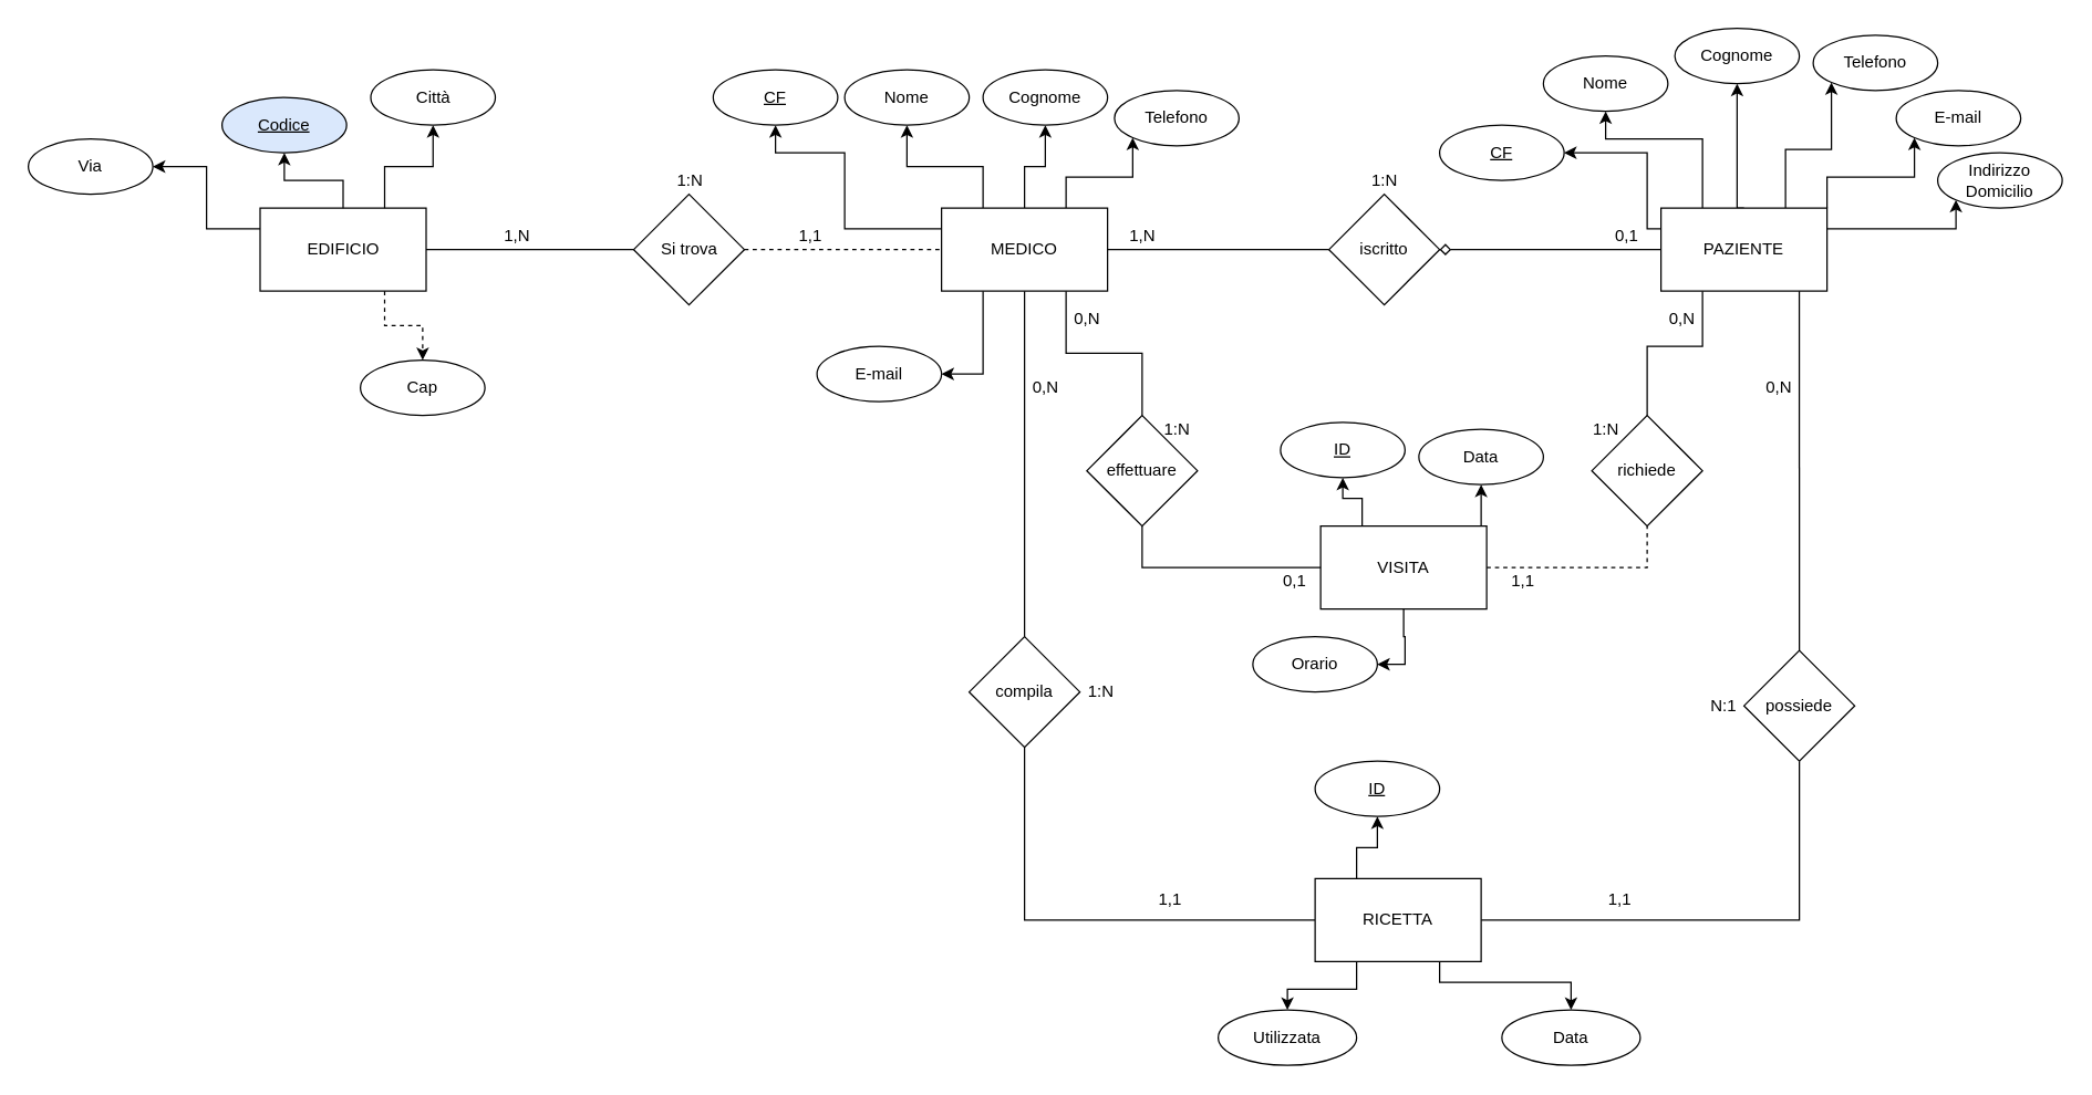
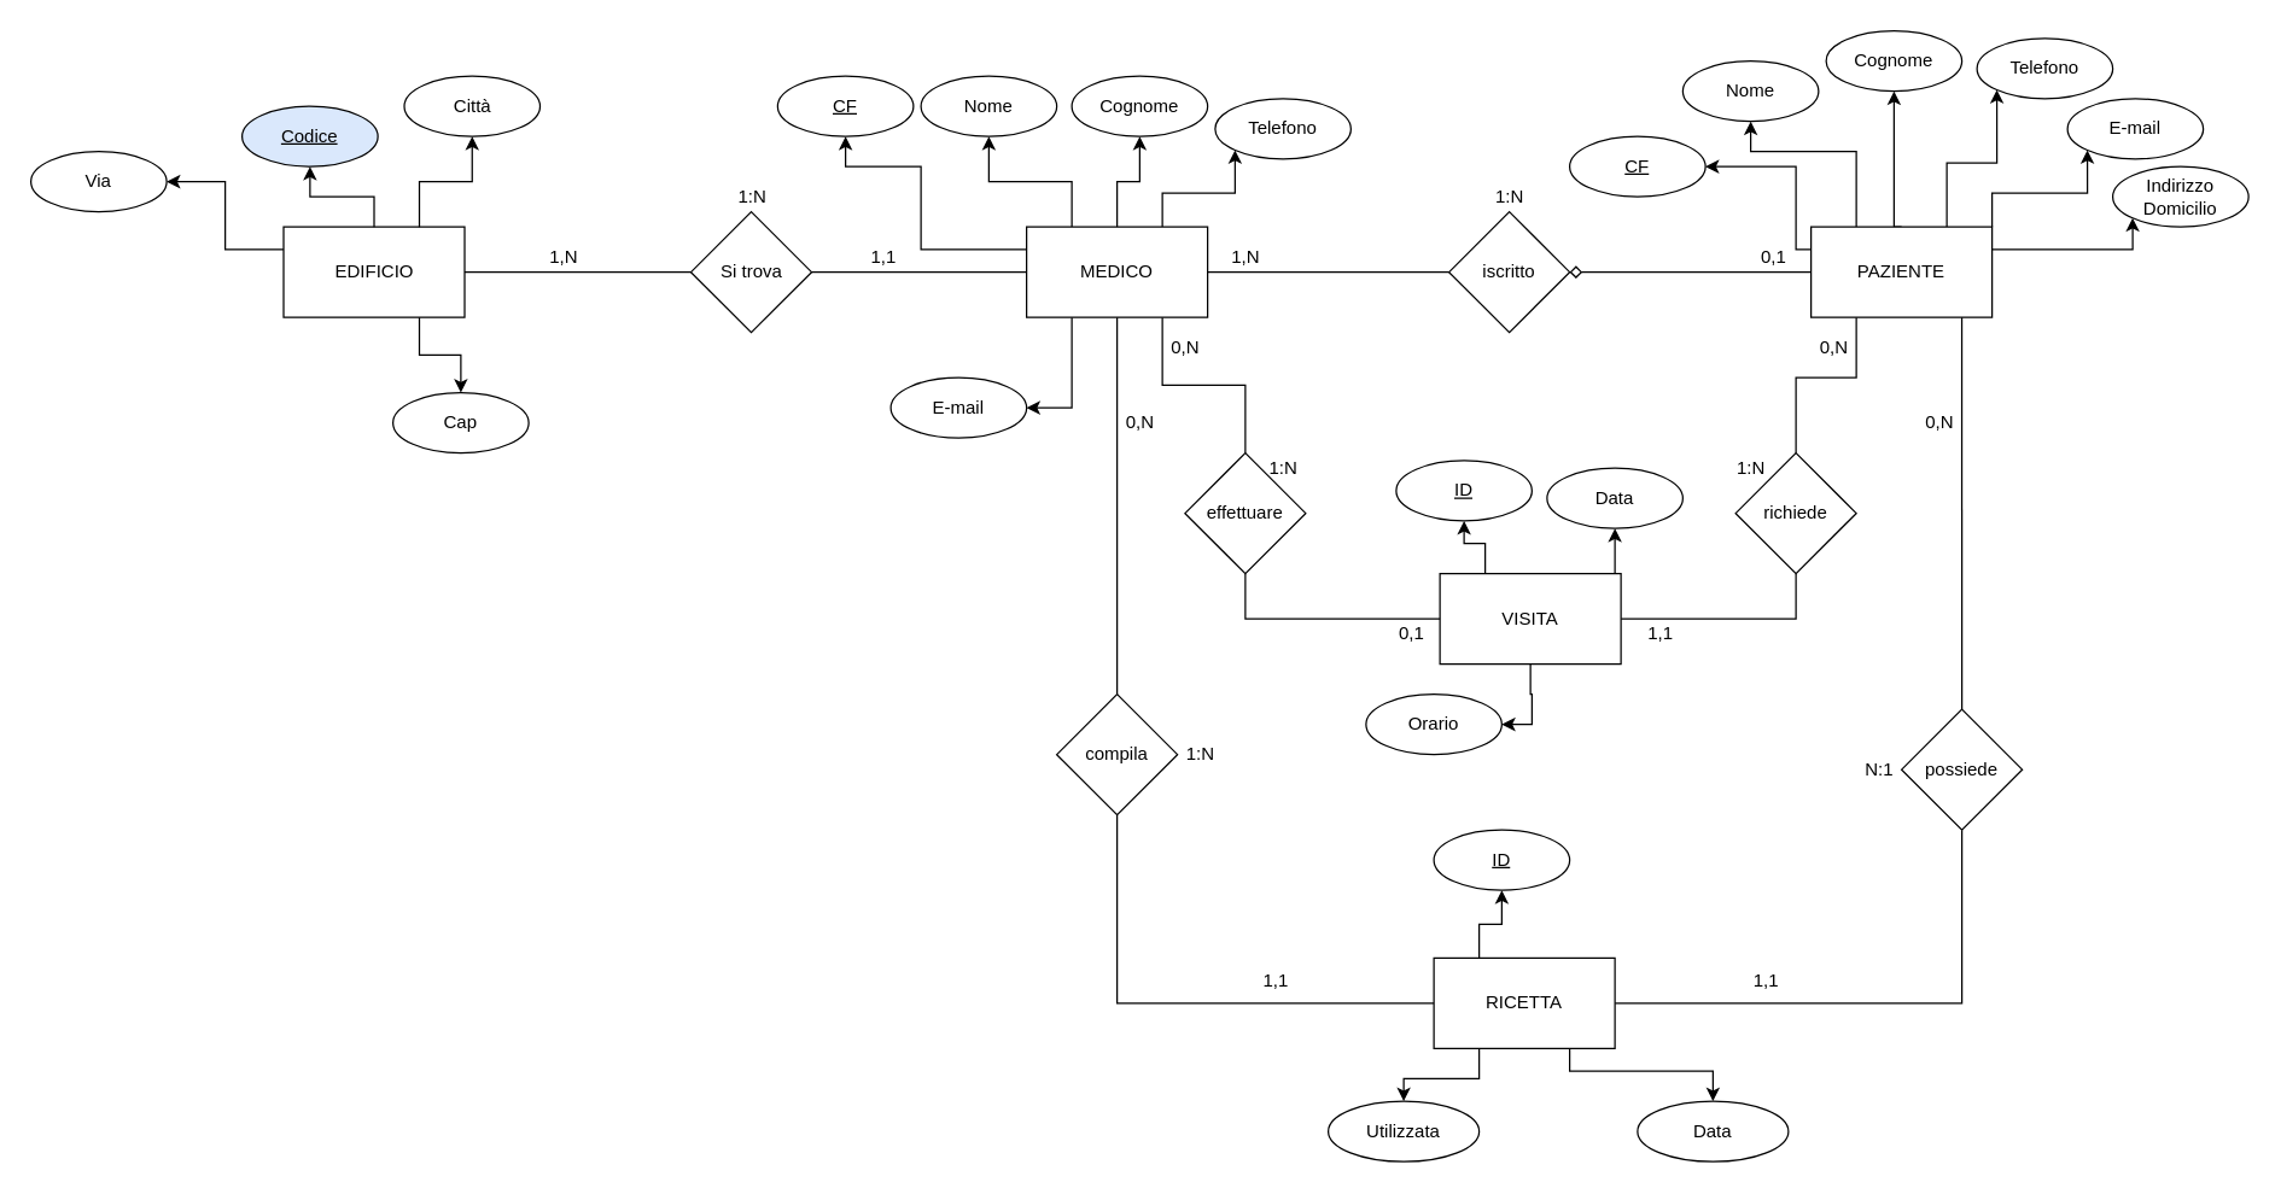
- <mxCell id="84" value="" style="endArrow=none;html=1;exitX=1;exitY=0.5;exitDx=0;exitDy=0;entryX=0;entryY=0.5;entryDx=0;entryDy=0;dashed=1;" edge="1" parent="1" source="69" target="10"><mxGeometry width="50" height="50" relative="1" as="geometry"><mxPoint x="680" y="320" as="sourcePoint" /><mxPoint x="730" y="270" as="targetPoint" /></mxGeometry></mxCell>
+ <mxCell id="84" value="" style="endArrow=none;html=1;exitX=1;exitY=0.5;exitDx=0;exitDy=0;entryX=0;entryY=0.5;entryDx=0;entryDy=0;" edge="1" parent="1" source="69" target="10"><mxGeometry width="50" height="50" relative="1" as="geometry"><mxPoint x="680" y="320" as="sourcePoint" /><mxPoint x="730" y="270" as="targetPoint" /></mxGeometry></mxCell>
- <mxCell id="79" style="edgeStyle=orthogonalEdgeStyle;rounded=0;orthogonalLoop=1;jettySize=auto;html=1;exitX=0.75;exitY=1;exitDx=0;exitDy=0;entryX=0.5;entryY=0;entryDx=0;entryDy=0;endArrow=classic;endFill=1;dashed=1;" parent="72" source="73" target="78" edge="1"><mxGeometry relative="1" as="geometry" /></mxCell>
+ <mxCell id="79" style="edgeStyle=orthogonalEdgeStyle;rounded=0;orthogonalLoop=1;jettySize=auto;html=1;exitX=0.75;exitY=1;exitDx=0;exitDy=0;entryX=0.5;entryY=0;entryDx=0;entryDy=0;endArrow=classic;endFill=1;" parent="72" source="73" target="78" edge="1"><mxGeometry relative="1" as="geometry" /></mxCell>
- <mxCell id="38" style="edgeStyle=orthogonalEdgeStyle;rounded=0;orthogonalLoop=1;jettySize=auto;html=1;exitX=1;exitY=0.5;exitDx=0;exitDy=0;entryX=0.5;entryY=1;entryDx=0;entryDy=0;endArrow=none;endFill=0;dashed=1;" parent="1" source="42" target="43" edge="1"><mxGeometry relative="1" as="geometry" /></mxCell>
+ <mxCell id="38" style="edgeStyle=orthogonalEdgeStyle;rounded=0;orthogonalLoop=1;jettySize=auto;html=1;exitX=1;exitY=0.5;exitDx=0;exitDy=0;entryX=0.5;entryY=1;entryDx=0;entryDy=0;endArrow=none;endFill=0;" parent="1" source="42" target="43" edge="1"><mxGeometry relative="1" as="geometry" /></mxCell>
